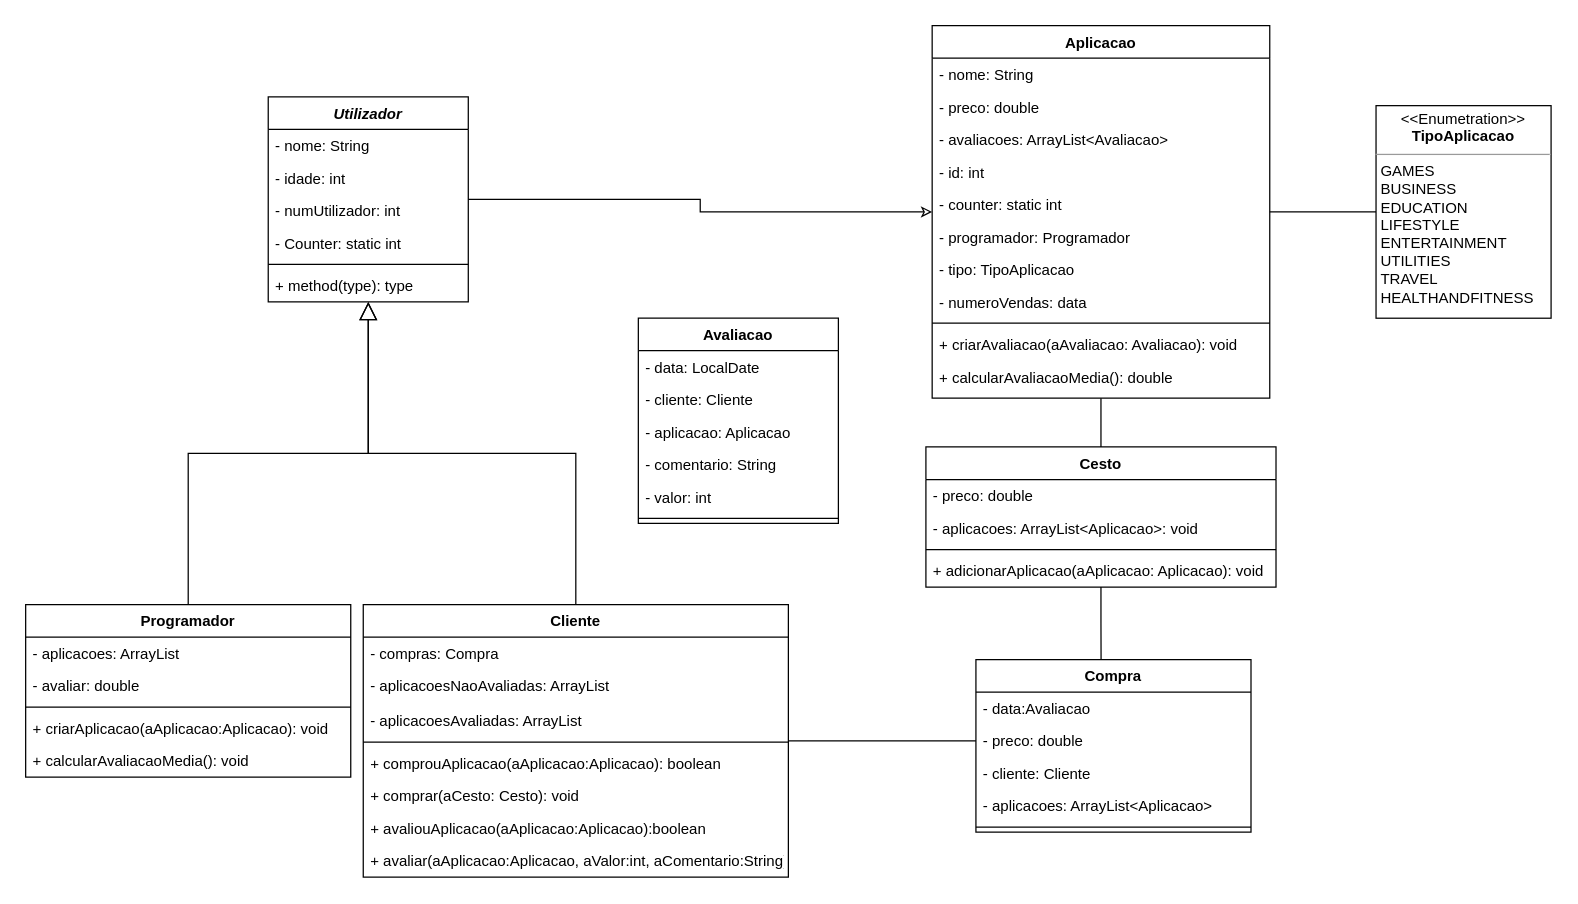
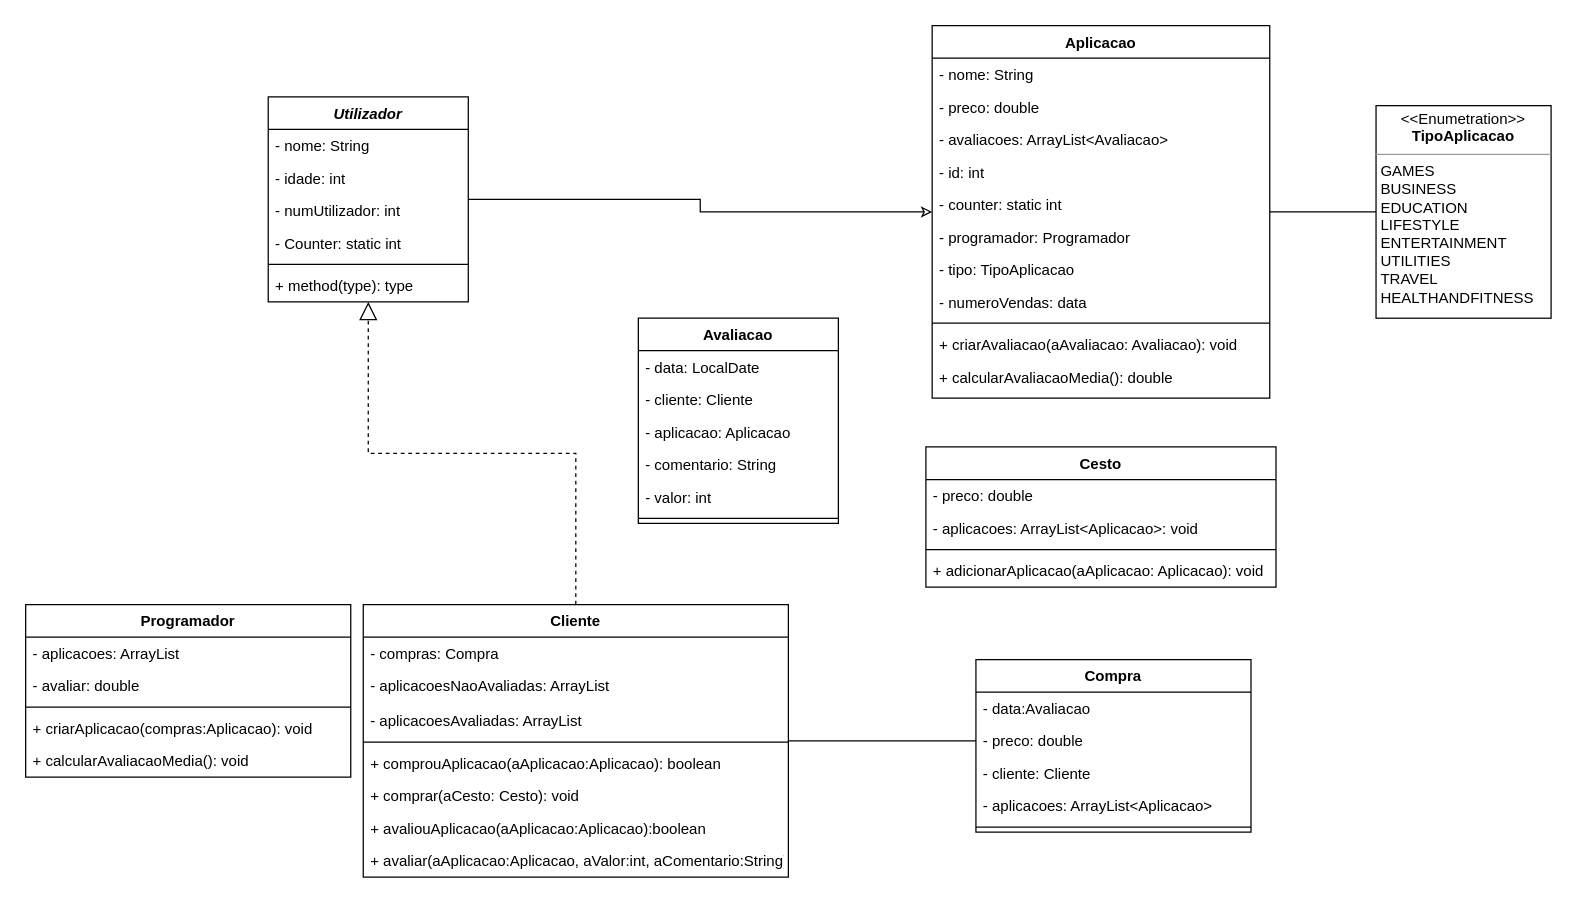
- <mxCell id="27" style="edgeStyle=orthogonalEdgeStyle;rounded=0;orthogonalLoop=1;jettySize=auto;html=1;endArrow=none;endFill=0;" edge="1" parent="1" source="28" target="43"><mxGeometry relative="1" as="geometry" /></mxCell>
- <mxCell id="25" value="" style="endArrow=block;endFill=0;endSize=12;html=1;rounded=0;exitX=0.5;exitY=0;exitDx=0;exitDy=0;edgeStyle=orthogonalEdgeStyle;" edge="1" parent="1" source="18" target="2"><mxGeometry width="160" relative="1" as="geometry"><mxPoint x="230" y="307" as="sourcePoint" /><mxPoint x="296.96" y="267.994" as="targetPoint" /></mxGeometry></mxCell>
- <mxCell id="24" value="" style="endArrow=block;endFill=0;endSize=12;html=1;rounded=0;exitX=0.5;exitY=0;exitDx=0;exitDy=0;edgeStyle=orthogonalEdgeStyle;" edge="1" parent="1" source="9" target="2"><mxGeometry width="160" relative="1" as="geometry"><mxPoint x="290" y="297" as="sourcePoint" /><mxPoint x="450" y="297" as="targetPoint" /></mxGeometry></mxCell>
+ <mxCell id="24" value="" style="endArrow=block;endFill=0;endSize=12;html=1;rounded=0;exitX=0.5;exitY=0;exitDx=0;exitDy=0;edgeStyle=orthogonalEdgeStyle;dashed=1;" edge="1" parent="1" source="9" target="2"><mxGeometry width="160" relative="1" as="geometry"><mxPoint x="290" y="297" as="sourcePoint" /><mxPoint x="450" y="297" as="targetPoint" /></mxGeometry></mxCell>
- <mxCell id="42" style="edgeStyle=orthogonalEdgeStyle;rounded=0;orthogonalLoop=1;jettySize=auto;html=1;endArrow=none;endFill=0;entryX=0.455;entryY=0.029;entryDx=0;entryDy=0;entryPerimeter=0;" edge="1" parent="1" source="43" target="48"><mxGeometry relative="1" as="geometry"><mxPoint x="1080" y="597" as="targetPoint" /></mxGeometry></mxCell>
- <mxCell id="22" value="+ criarAplicacao(aAplicacao:Aplicacao): void" style="text;strokeColor=none;fillColor=none;align=left;verticalAlign=top;spacingLeft=4;spacingRight=4;overflow=hidden;rotatable=0;points=[[0,0.5],[1,0.5]];portConstraint=eastwest;" vertex="1" parent="18"><mxGeometry y="86" width="260" height="26" as="geometry" /></mxCell>
+ <mxCell id="22" value="+ criarAplicacao(compras:Aplicacao): void" style="text;strokeColor=none;fillColor=none;align=left;verticalAlign=top;spacingLeft=4;spacingRight=4;overflow=hidden;rotatable=0;points=[[0,0.5],[1,0.5]];portConstraint=eastwest;" vertex="1" parent="18"><mxGeometry y="86" width="260" height="26" as="geometry" /></mxCell>
